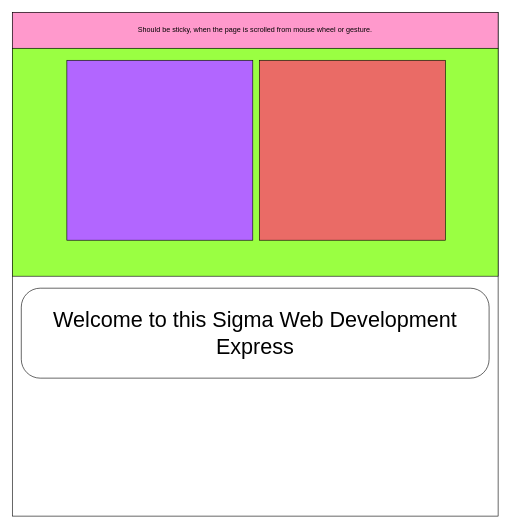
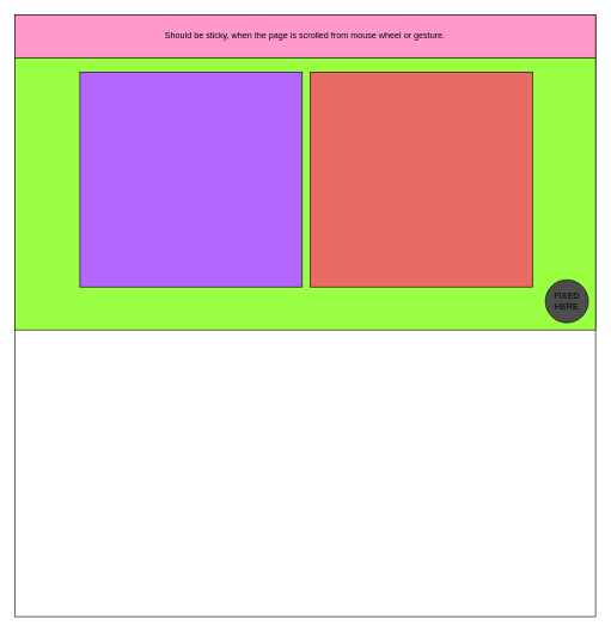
+ <mxCell id="8" value="FIXED&lt;div&gt;HERE&lt;/div&gt;" style="ellipse;whiteSpace=wrap;html=1;aspect=fixed;fillColor=#4D4D4D;" vertex="1" parent="1"><mxGeometry x="760" y="390" width="60" height="60" as="geometry" /></mxCell>
- <mxCell id="7" value="&lt;font style=&quot;font-size: 36px;&quot;&gt;Welcome to this Sigma Web Development Express&lt;/font&gt;" style="rounded=1;whiteSpace=wrap;html=1;arcSize=21;" vertex="1" parent="1"><mxGeometry x="35" y="480" width="780" height="150" as="geometry" /></mxCell>
